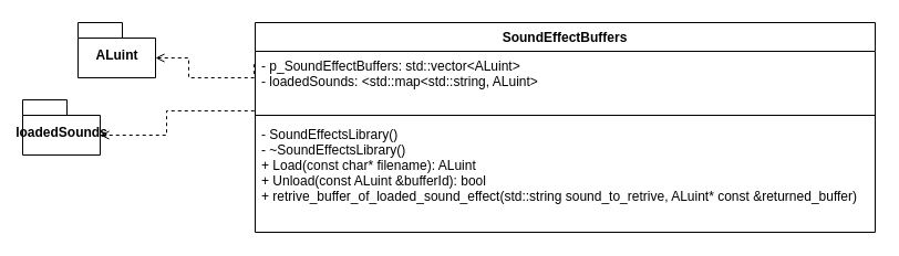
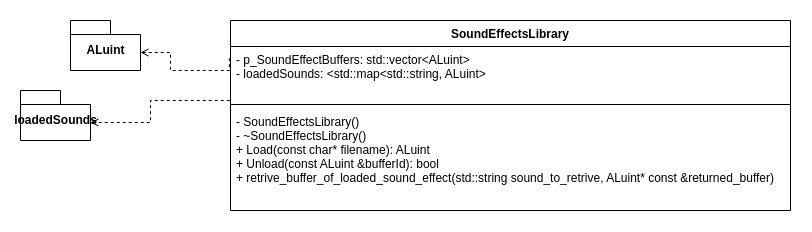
- <mxCell id="2" value="SoundEffectBuffers" style="swimlane;fontStyle=1;align=center;verticalAlign=top;childLayout=stackLayout;horizontal=1;startSize=26;horizontalStack=0;resizeParent=1;resizeParentMax=0;resizeLast=0;collapsible=1;marginBottom=0;" parent="1" vertex="1"><mxGeometry x="230" y="20" width="560" height="190" as="geometry" /></mxCell>
+ <mxCell id="2" value="SoundEffectsLibrary" style="swimlane;fontStyle=1;align=center;verticalAlign=top;childLayout=stackLayout;horizontal=1;startSize=26;horizontalStack=0;resizeParent=1;resizeParentMax=0;resizeLast=0;collapsible=1;marginBottom=0;" parent="1" vertex="1"><mxGeometry x="230" y="20" width="560" height="190" as="geometry" /></mxCell>
